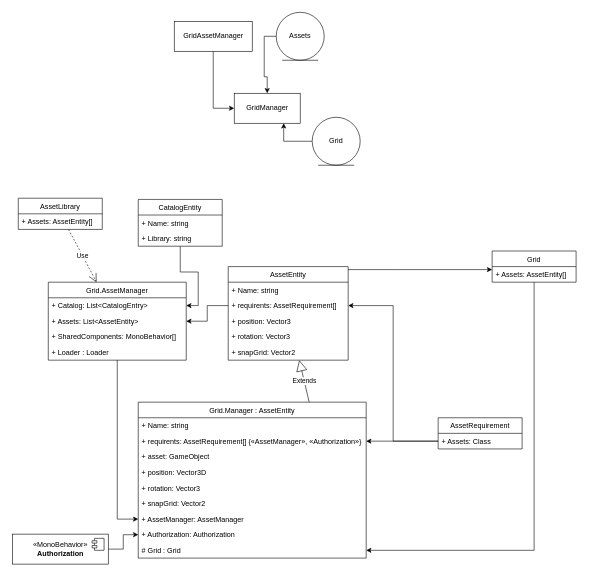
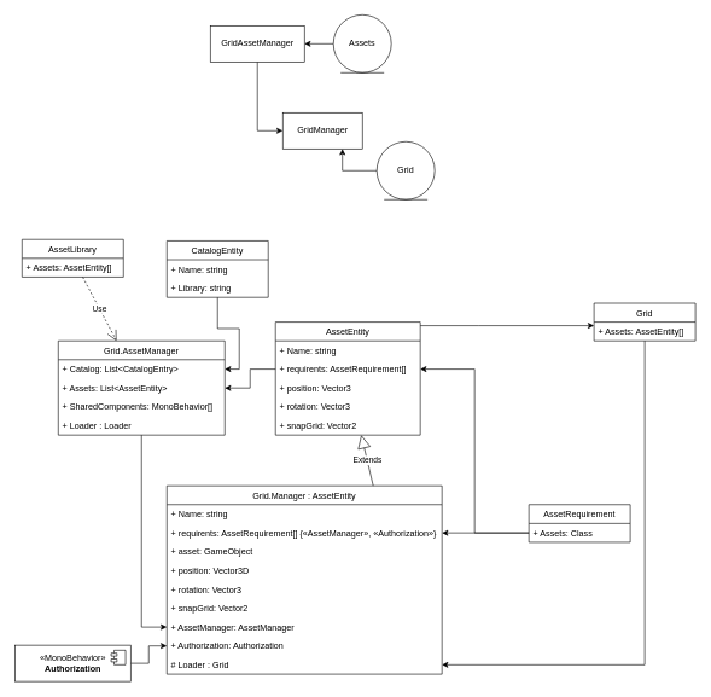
- <mxCell id="5" style="edgeStyle=orthogonalEdgeStyle;rounded=0;orthogonalLoop=1;jettySize=auto;html=1;exitX=0;exitY=0.5;exitDx=0;exitDy=0;" edge="1" parent="1" source="6" target="2"><mxGeometry relative="1" as="geometry" /></mxCell>
+ <mxCell id="5" style="edgeStyle=orthogonalEdgeStyle;rounded=0;orthogonalLoop=1;jettySize=auto;html=1;exitX=0;exitY=0.5;exitDx=0;exitDy=0;entryX=1;entryY=0.5;entryDx=0;entryDy=0;" edge="1" parent="1" source="6" target="4"><mxGeometry relative="1" as="geometry" /></mxCell>
- <mxCell id="41" value="# Grid : Grid" style="text;strokeColor=none;fillColor=none;align=left;verticalAlign=top;spacingLeft=4;spacingRight=4;overflow=hidden;rotatable=0;points=[[0,0.5],[1,0.5]];portConstraint=eastwest;" vertex="1" parent="32"><mxGeometry y="234" width="380" height="26" as="geometry" /></mxCell>
+ <mxCell id="41" value="# Loader : Grid" style="text;strokeColor=none;fillColor=none;align=left;verticalAlign=top;spacingLeft=4;spacingRight=4;overflow=hidden;rotatable=0;points=[[0,0.5],[1,0.5]];portConstraint=eastwest;" vertex="1" parent="32"><mxGeometry y="234" width="380" height="26" as="geometry" /></mxCell>
